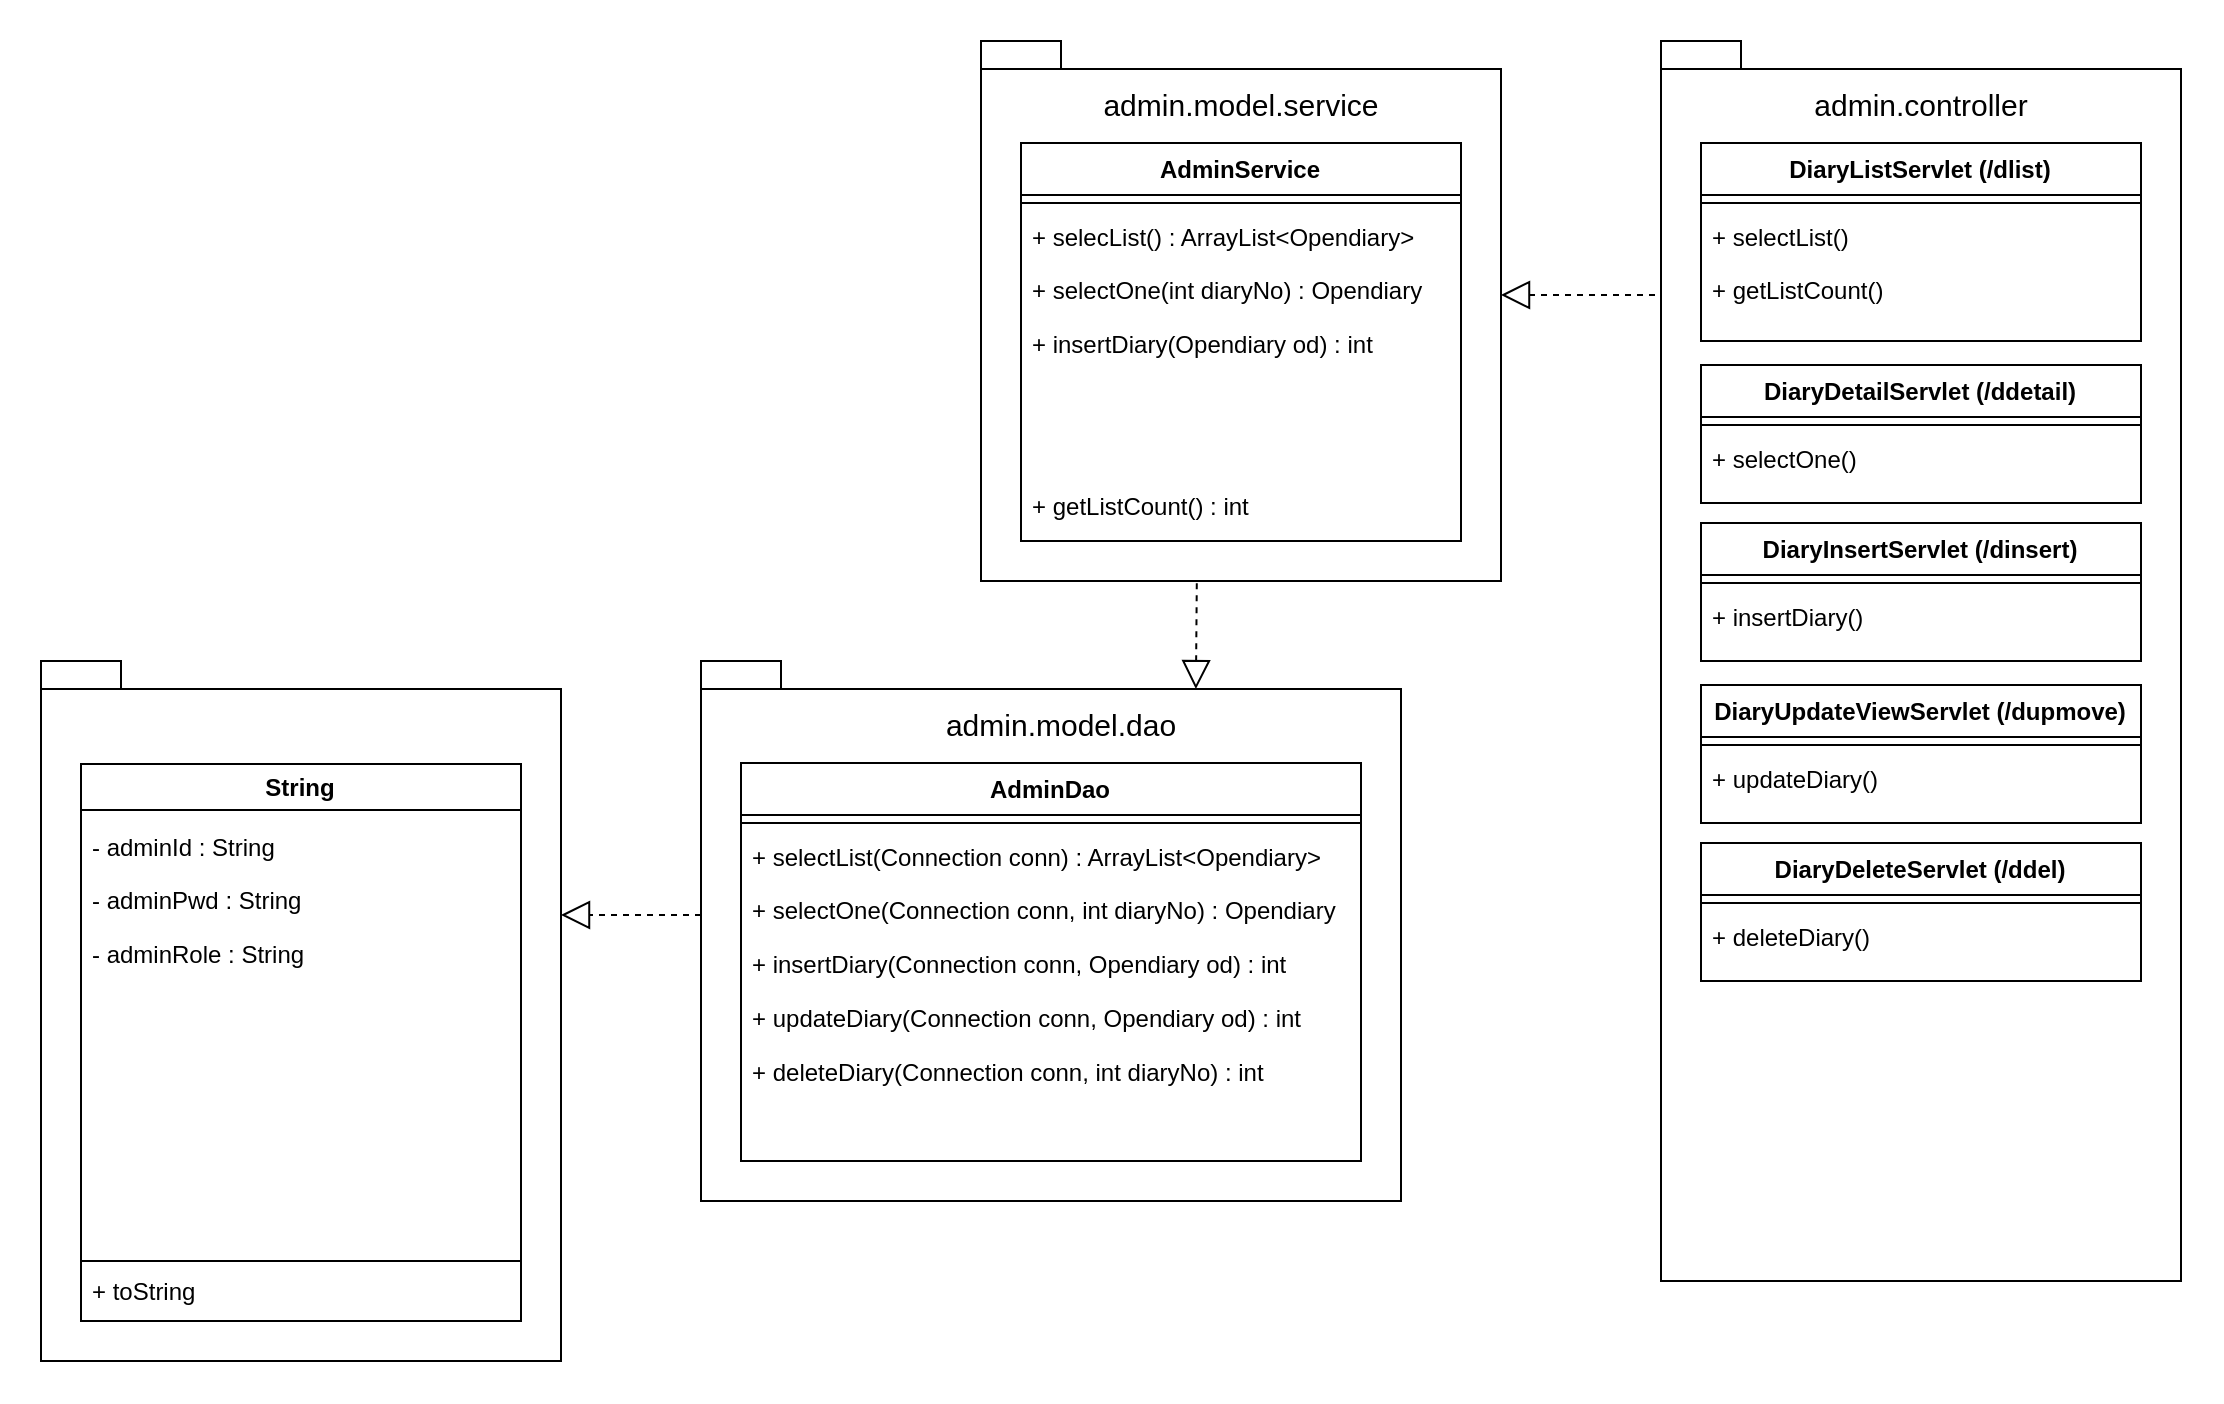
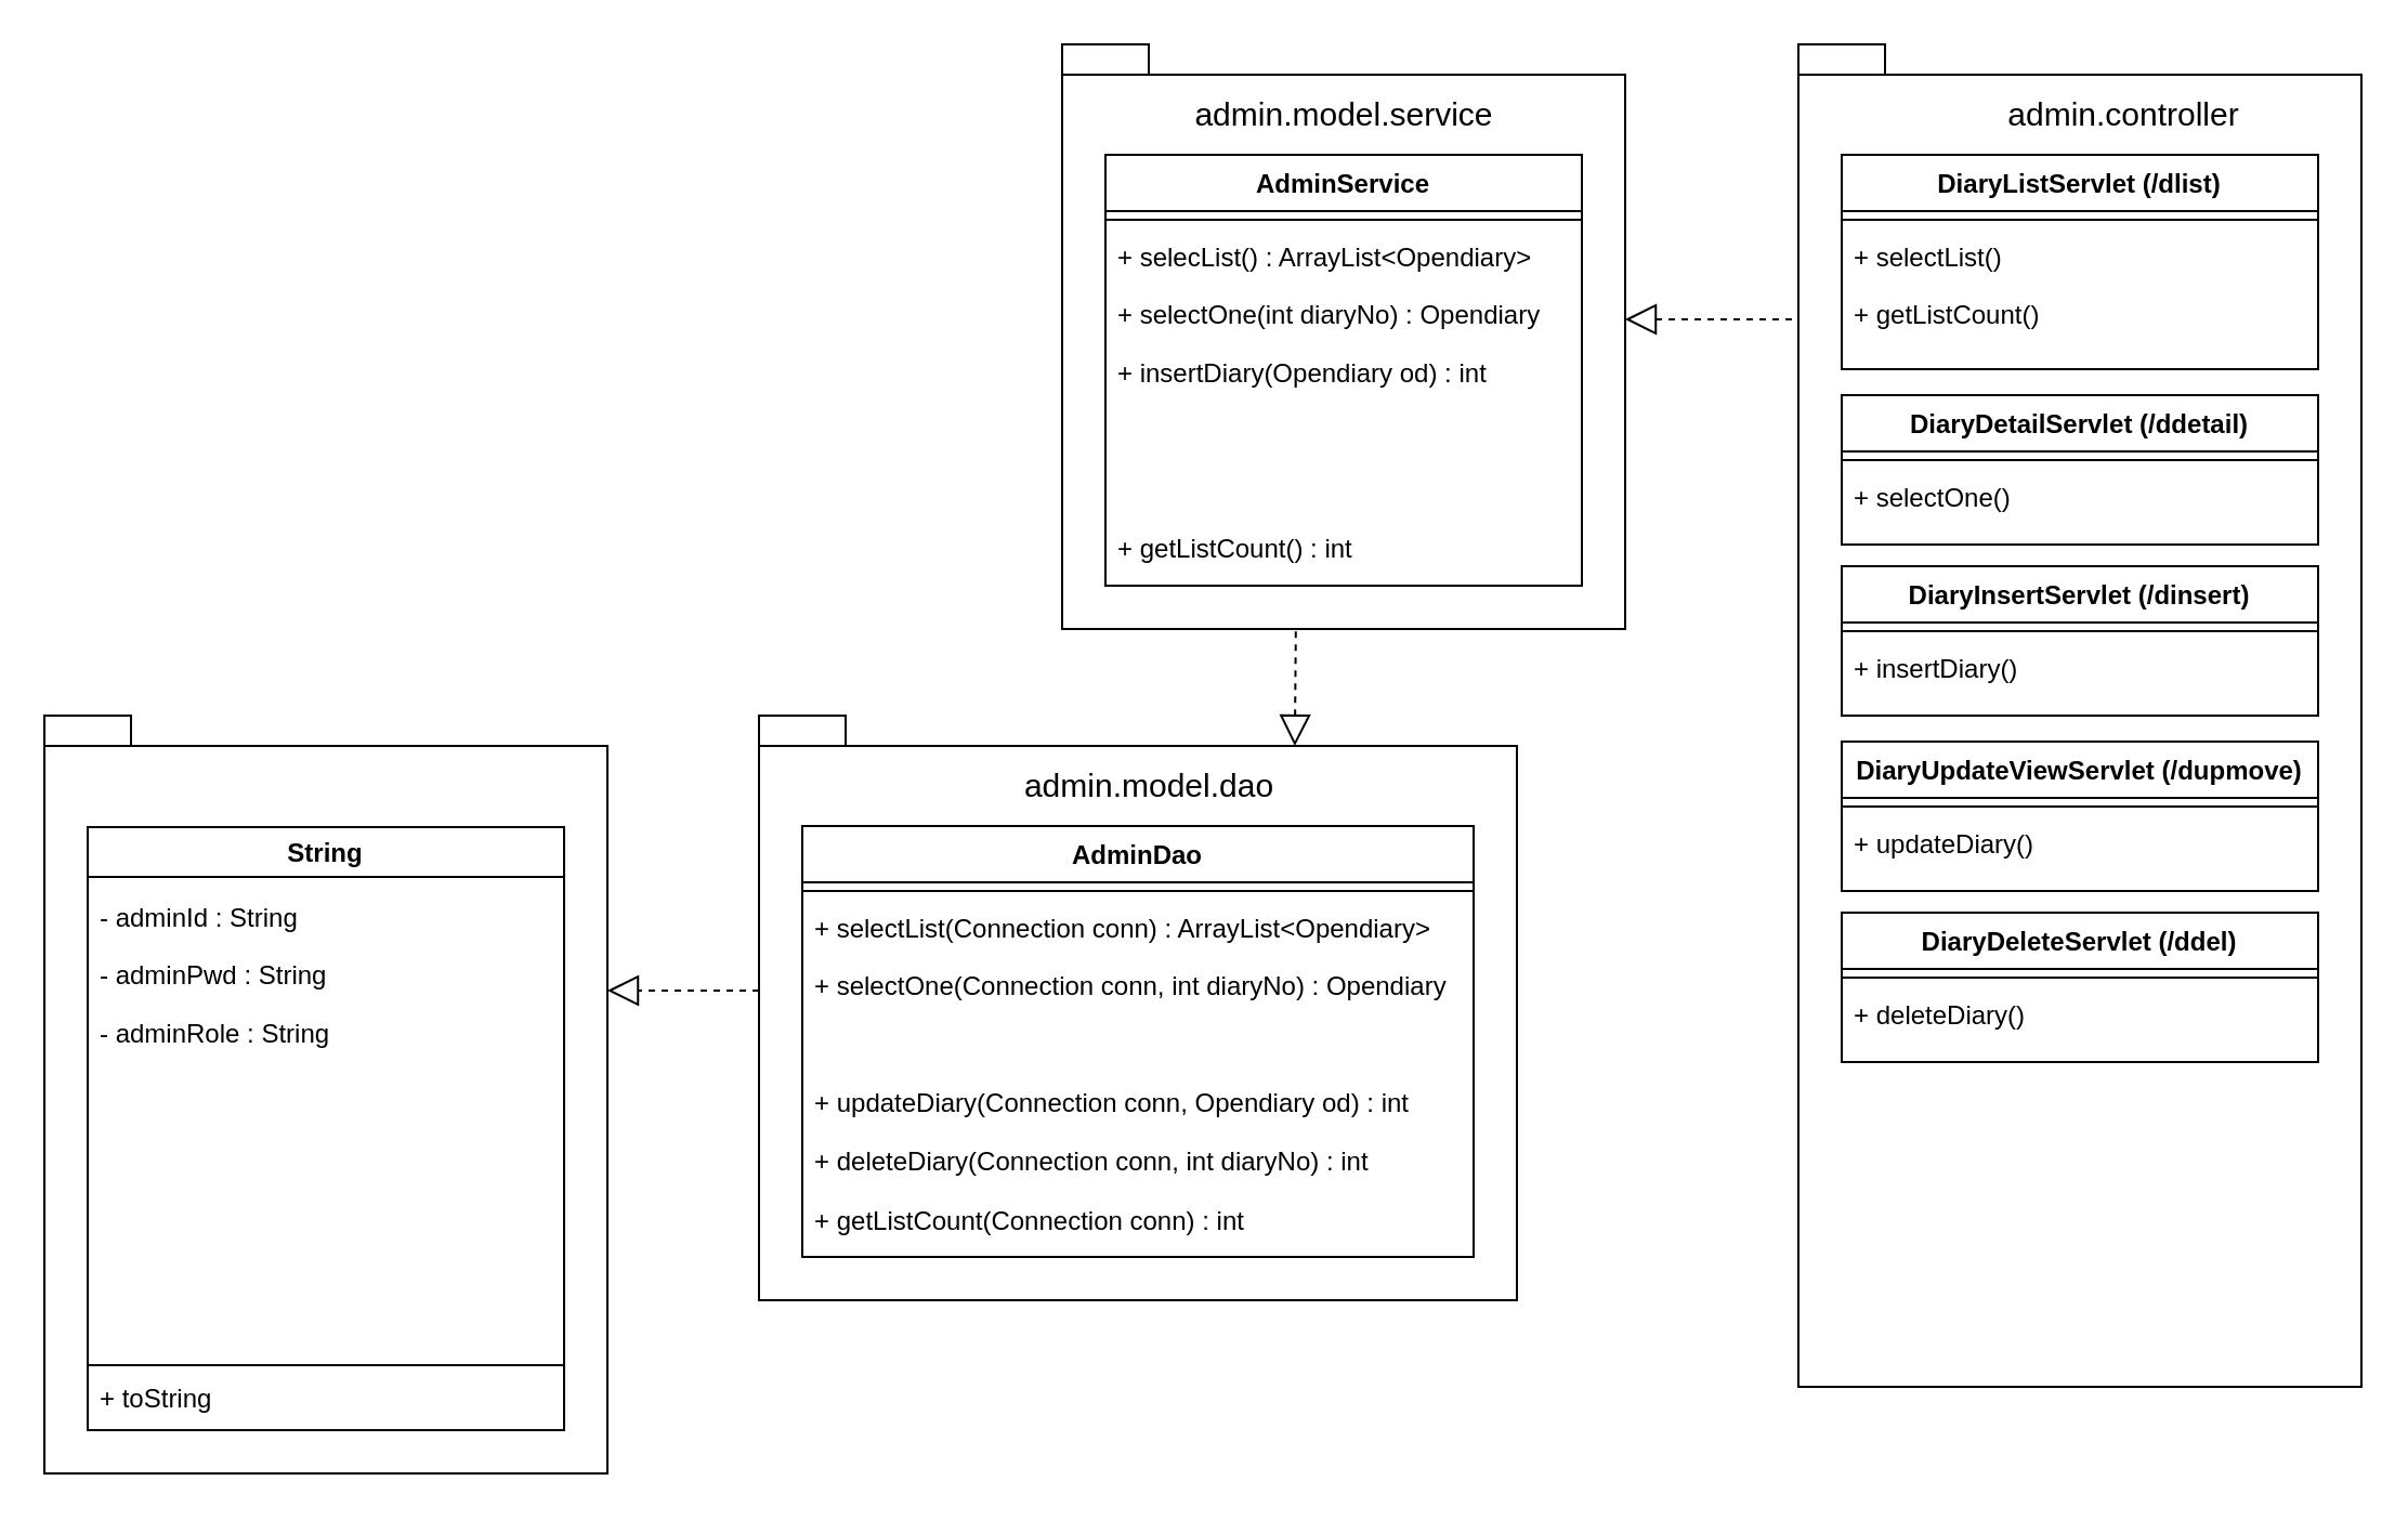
- <mxCell id="6" value="&lt;span style=&quot;font-weight: normal&quot;&gt;&lt;font style=&quot;font-size: 15px&quot;&gt;admin.controller&lt;/font&gt;&lt;/span&gt;" style="text;strokeColor=none;fillColor=none;html=1;fontSize=24;fontStyle=1;verticalAlign=middle;align=center;" parent="1" vertex="1"><mxGeometry x="910" y="40" width="100" height="20" as="geometry" /></mxCell>
+ <mxCell id="6" value="&lt;span style=&quot;font-weight: normal&quot;&gt;&lt;font style=&quot;font-size: 15px&quot;&gt;admin.controller&lt;/font&gt;&lt;/span&gt;" style="text;strokeColor=none;fillColor=none;html=1;fontSize=24;fontStyle=1;verticalAlign=middle;align=center;" parent="1" vertex="1"><mxGeometry x="930" y="40" width="100" height="20" as="geometry" /></mxCell>
- <mxCell id="20" value="+ insertDiary(Connection conn, Opendiary od) : int" style="text;align=left;verticalAlign=top;spacingLeft=4;spacingRight=4;overflow=hidden;rotatable=0;points=[[0,0.5],[1,0.5]];portConstraint=eastwest;" parent="1" vertex="1"><mxGeometry x="370" y="468.5" width="310" height="26" as="geometry" /></mxCell>
+ <mxCell id="34" value="+ getListCount(Connection conn) : int" style="text;align=left;verticalAlign=top;spacingLeft=4;spacingRight=4;overflow=hidden;rotatable=0;points=[[0,0.5],[1,0.5]];portConstraint=eastwest;" parent="1" vertex="1"><mxGeometry x="370" y="550" width="310" height="26" as="geometry" /></mxCell>
